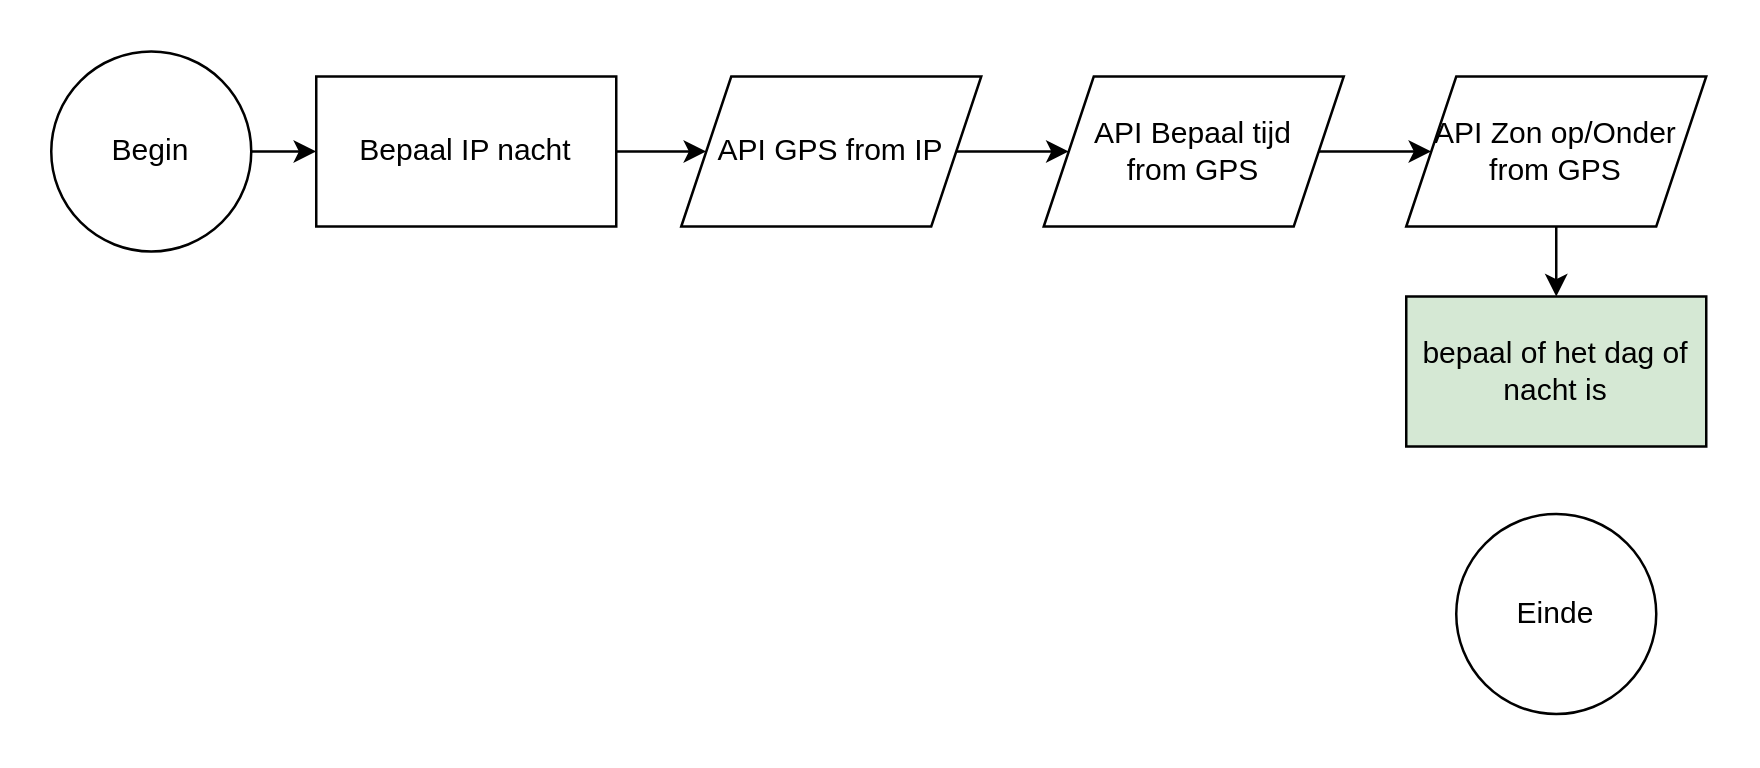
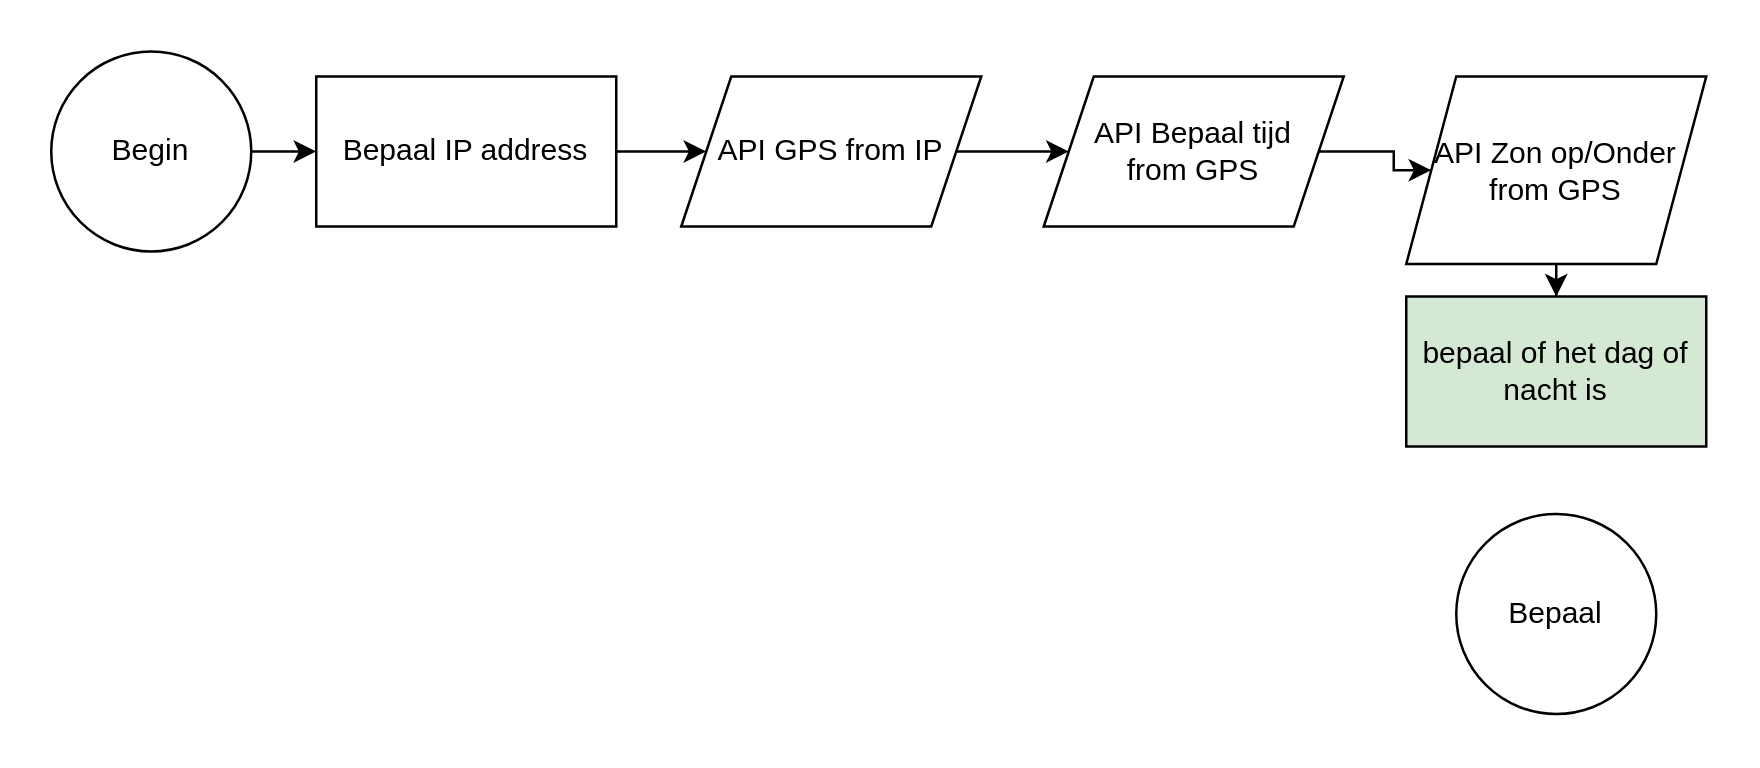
- <mxCell id="7" value="Bepaal IP nacht" style="rounded=0;whiteSpace=wrap;html=1;" parent="1" vertex="1"><mxGeometry x="126" y="30" width="120" height="60" as="geometry" /></mxCell>
+ <mxCell id="7" value="Bepaal IP address" style="rounded=0;whiteSpace=wrap;html=1;" parent="1" vertex="1"><mxGeometry x="126" y="30" width="120" height="60" as="geometry" /></mxCell>
- <mxCell id="11" value="API Zon op/Onder&lt;br&gt;from GPS" style="shape=parallelogram;perimeter=parallelogramPerimeter;whiteSpace=wrap;html=1;fixedSize=1;" parent="1" vertex="1"><mxGeometry x="562" y="30" width="120" height="60" as="geometry" /></mxCell>
+ <mxCell id="11" value="API Zon op/Onder&lt;br&gt;from GPS" style="shape=parallelogram;perimeter=parallelogramPerimeter;whiteSpace=wrap;html=1;fixedSize=1;" parent="1" vertex="1"><mxGeometry x="562" y="30" width="120" height="75" as="geometry" /></mxCell>
- <mxCell id="12" value="Einde" style="ellipse;whiteSpace=wrap;html=1;aspect=fixed;" parent="1" vertex="1"><mxGeometry x="582" y="205" width="80" height="80" as="geometry" /></mxCell>
+ <mxCell id="12" value="Bepaal" style="ellipse;whiteSpace=wrap;html=1;aspect=fixed;" parent="1" vertex="1"><mxGeometry x="582" y="205" width="80" height="80" as="geometry" /></mxCell>
